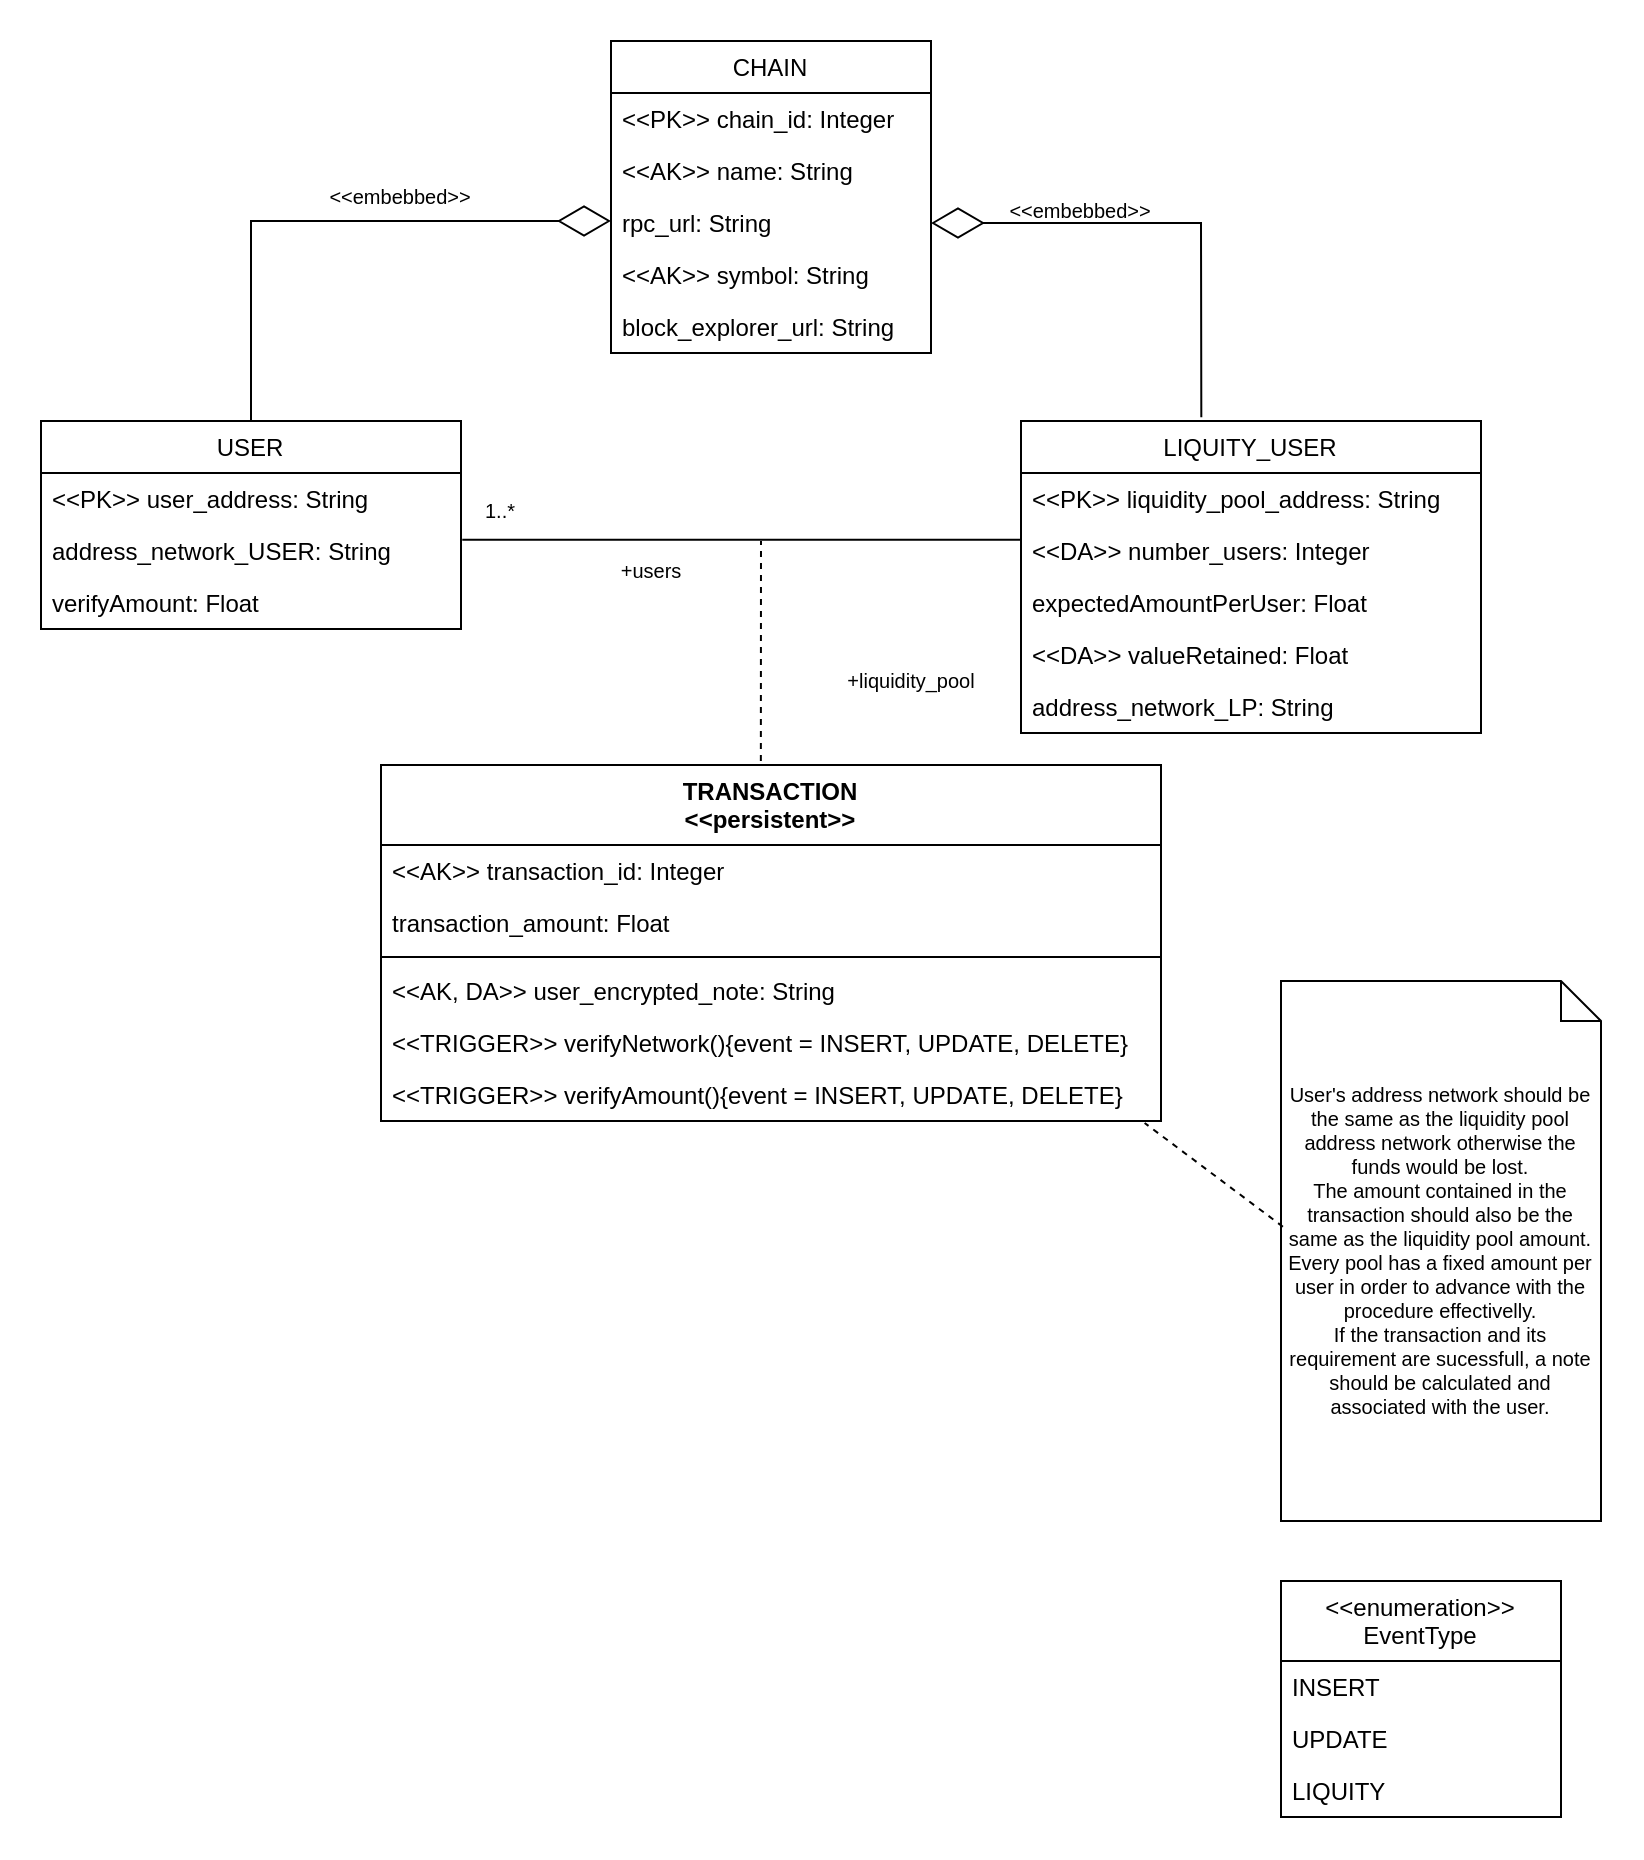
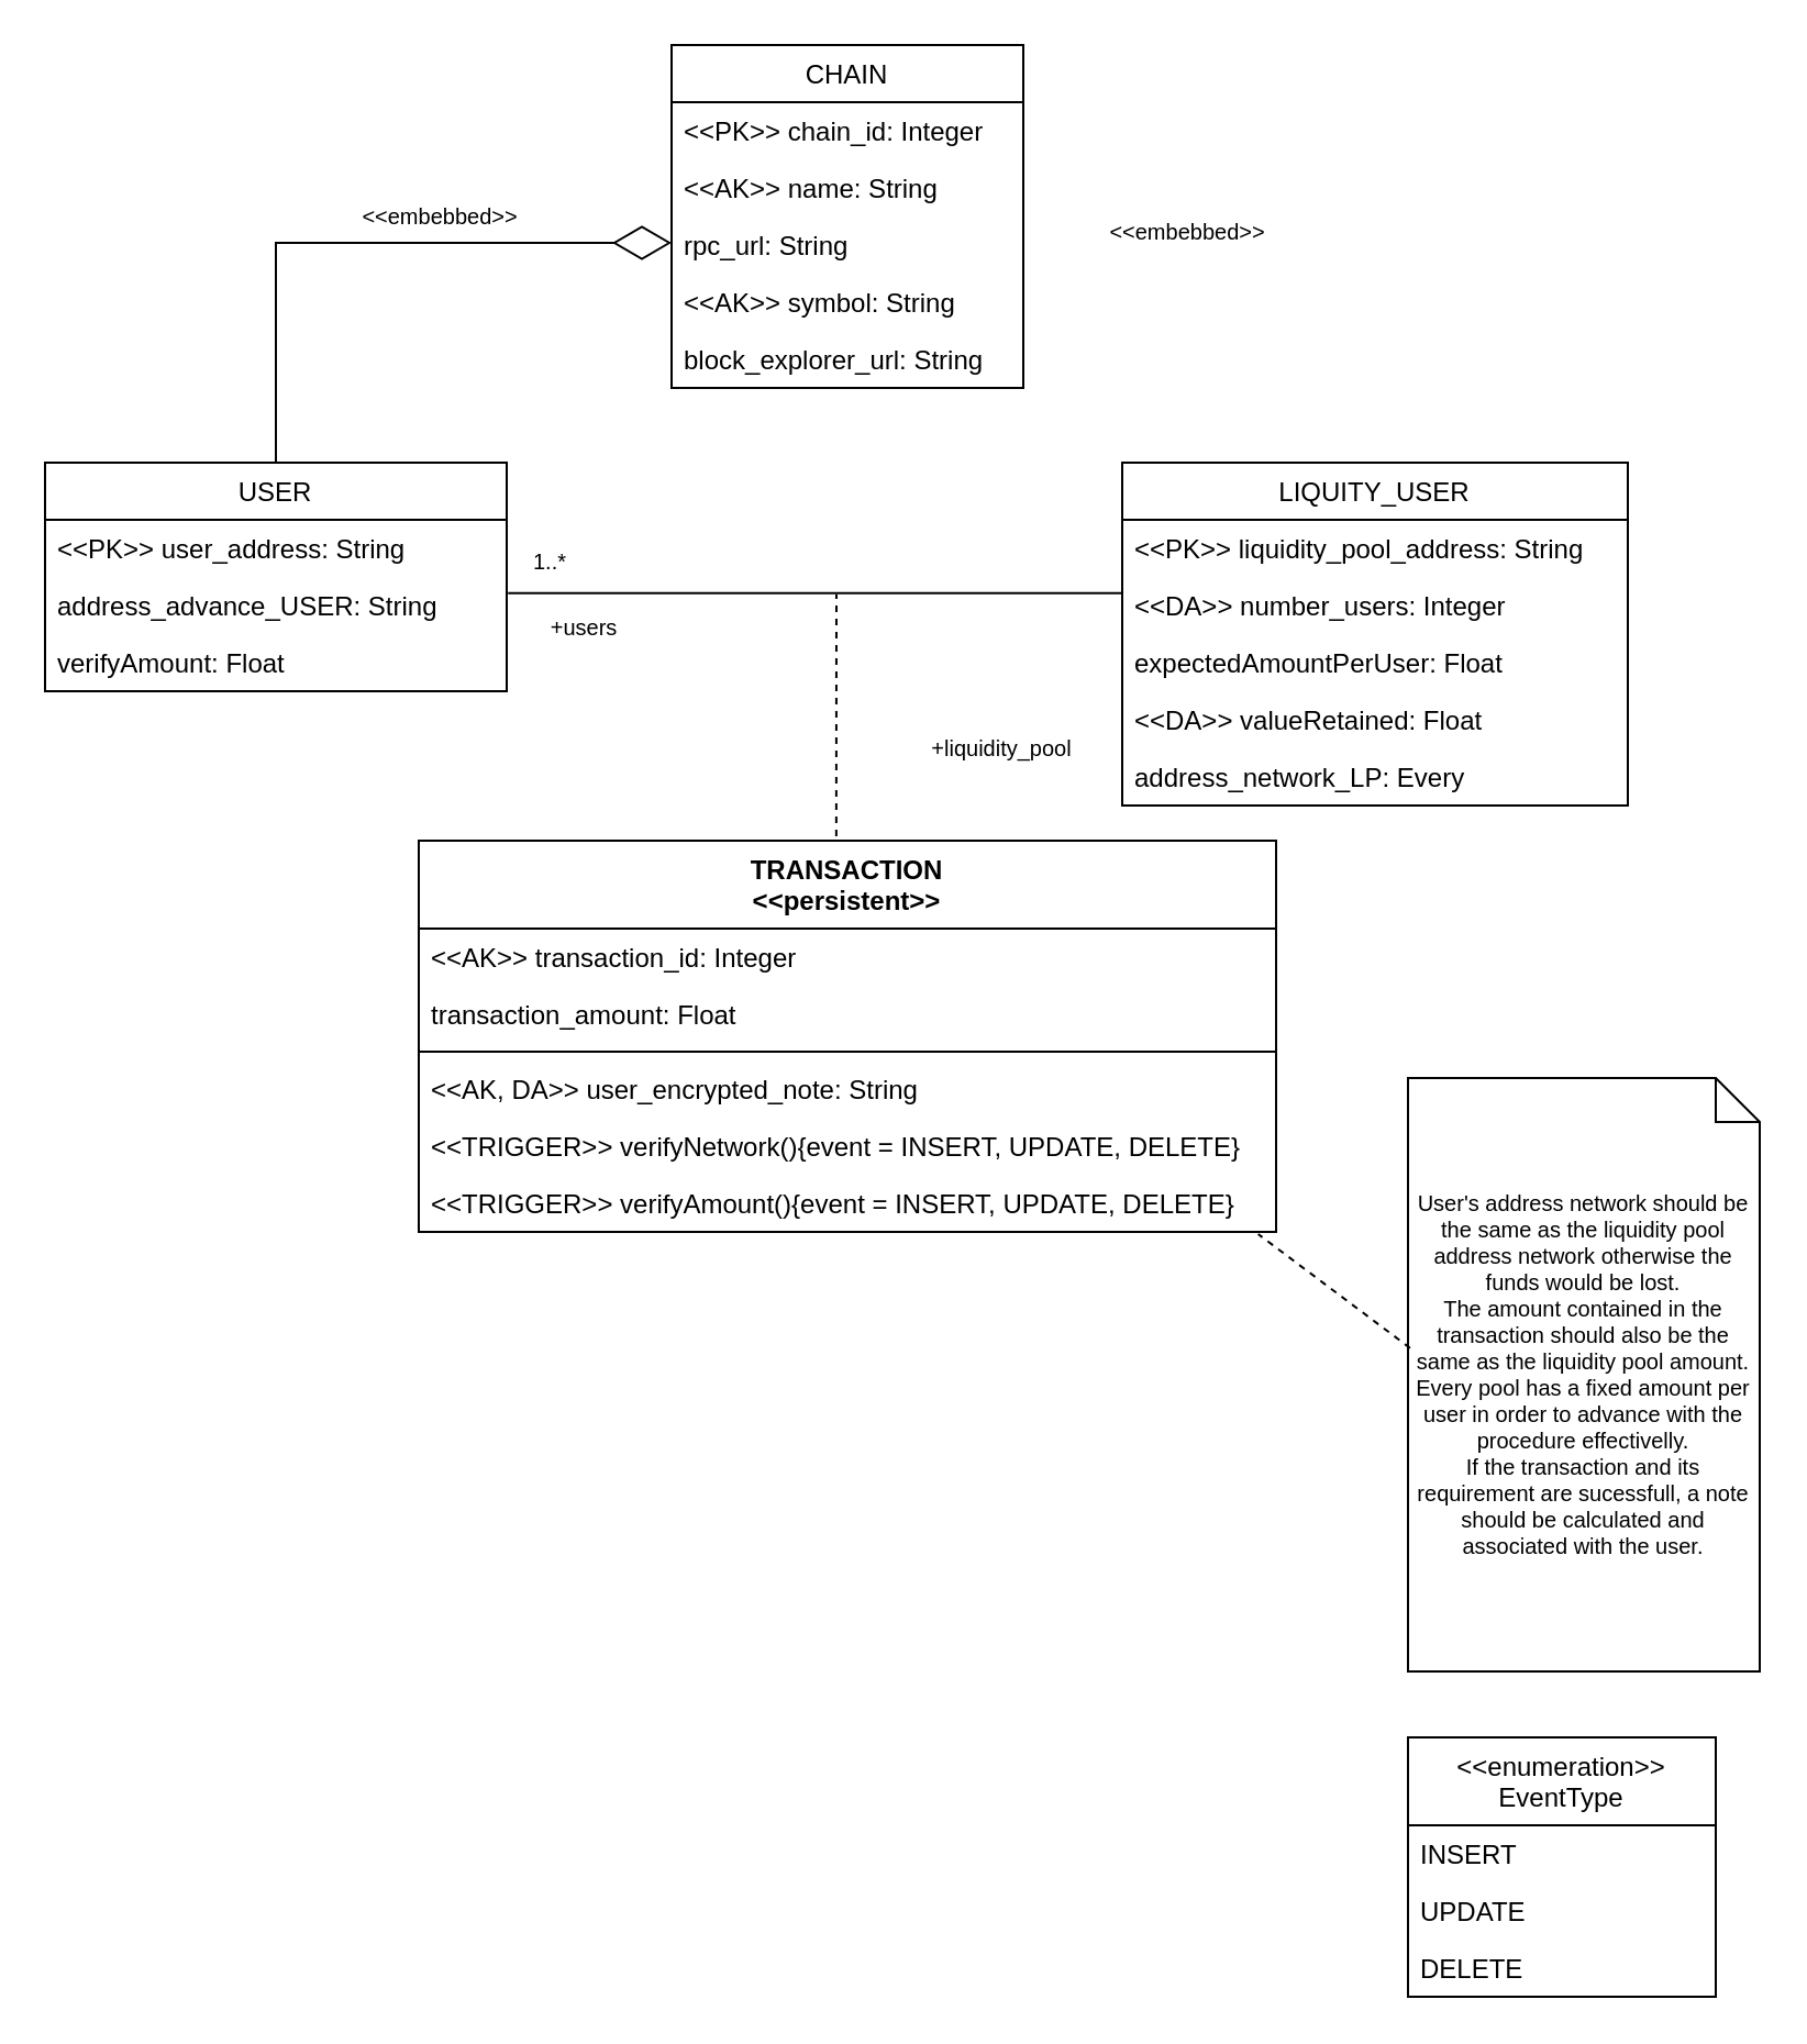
- <mxCell id="39" value="" style="endArrow=diamondThin;endFill=0;endSize=24;html=1;rounded=0;exitX=0.392;exitY=-0.012;exitDx=0;exitDy=0;exitPerimeter=0;entryX=1;entryY=0.5;entryDx=0;entryDy=0;" parent="1" source="12" target="5" edge="1"><mxGeometry width="160" relative="1" as="geometry"><mxPoint x="510" y="130" as="sourcePoint" /><mxPoint x="670" y="130" as="targetPoint" /><Array as="points"><mxPoint x="600" y="111" /></Array></mxGeometry></mxCell>
- <mxCell id="10" value="address_network_USER: String" style="text;strokeColor=none;fillColor=none;align=left;verticalAlign=top;spacingLeft=4;spacingRight=4;overflow=hidden;rotatable=0;points=[[0,0.5],[1,0.5]];portConstraint=eastwest;" parent="8" vertex="1"><mxGeometry y="52" width="210" height="26" as="geometry" /></mxCell>
+ <mxCell id="10" value="address_advance_USER: String" style="text;strokeColor=none;fillColor=none;align=left;verticalAlign=top;spacingLeft=4;spacingRight=4;overflow=hidden;rotatable=0;points=[[0,0.5],[1,0.5]];portConstraint=eastwest;" parent="8" vertex="1"><mxGeometry y="52" width="210" height="26" as="geometry" /></mxCell>
- <mxCell id="34" value="+users" style="text;html=1;align=center;verticalAlign=middle;resizable=0;points=[];autosize=1;strokeColor=none;fillColor=none;fontSize=10;" parent="1" vertex="1"><mxGeometry x="300" y="270" width="50" height="30" as="geometry" /></mxCell>
+ <mxCell id="34" value="+users" style="text;html=1;align=center;verticalAlign=middle;resizable=0;points=[];autosize=1;strokeColor=none;fillColor=none;fontSize=10;" parent="1" vertex="1"><mxGeometry x="240" y="270" width="50" height="30" as="geometry" /></mxCell>
- <mxCell id="17" value="address_network_LP: String" style="text;strokeColor=none;fillColor=none;align=left;verticalAlign=top;spacingLeft=4;spacingRight=4;overflow=hidden;rotatable=0;points=[[0,0.5],[1,0.5]];portConstraint=eastwest;" parent="12" vertex="1"><mxGeometry y="130" width="230" height="26" as="geometry" /></mxCell>
+ <mxCell id="17" value="address_network_LP: Every" style="text;strokeColor=none;fillColor=none;align=left;verticalAlign=top;spacingLeft=4;spacingRight=4;overflow=hidden;rotatable=0;points=[[0,0.5],[1,0.5]];portConstraint=eastwest;" parent="12" vertex="1"><mxGeometry y="130" width="230" height="26" as="geometry" /></mxCell>
- <mxCell id="28" value="LIQUITY" style="text;strokeColor=none;fillColor=none;align=left;verticalAlign=top;spacingLeft=4;spacingRight=4;overflow=hidden;rotatable=0;points=[[0,0.5],[1,0.5]];portConstraint=eastwest;" parent="25" vertex="1"><mxGeometry y="92" width="140" height="26" as="geometry" /></mxCell>
+ <mxCell id="28" value="DELETE" style="text;strokeColor=none;fillColor=none;align=left;verticalAlign=top;spacingLeft=4;spacingRight=4;overflow=hidden;rotatable=0;points=[[0,0.5],[1,0.5]];portConstraint=eastwest;" parent="25" vertex="1"><mxGeometry y="92" width="140" height="26" as="geometry" /></mxCell>
